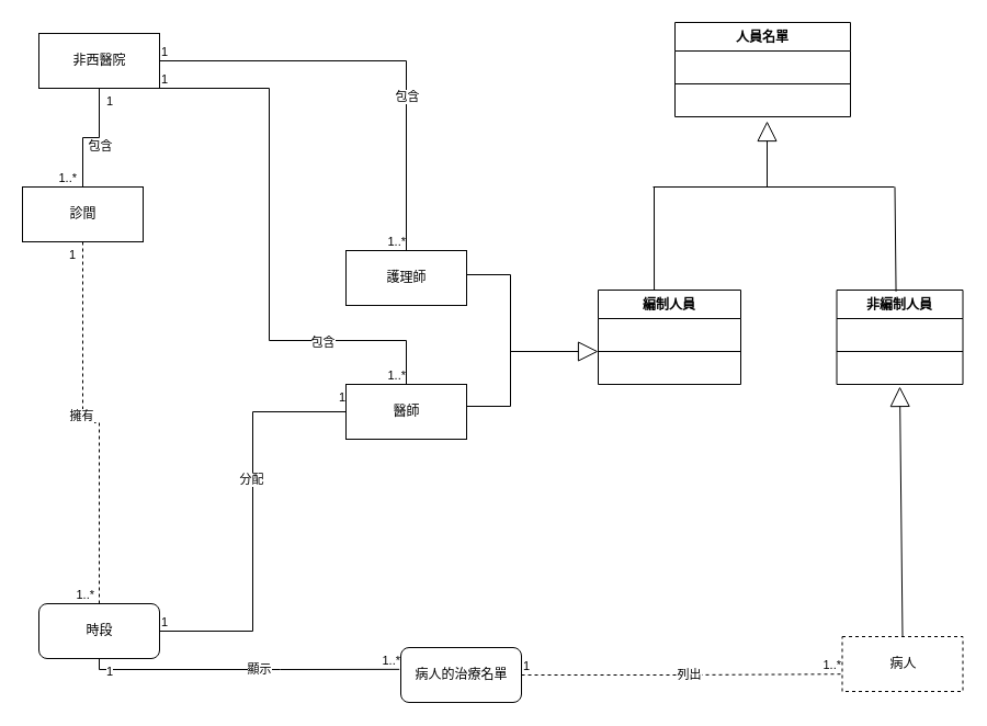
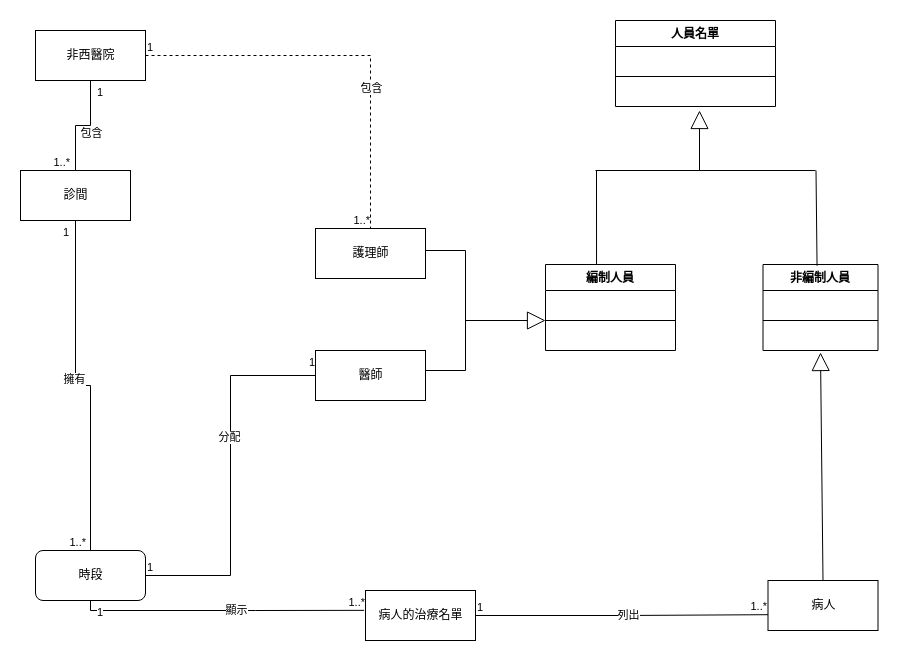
- <mxCell id="50" value="" style="endArrow=none;html=1;edgeStyle=orthogonalEdgeStyle;rounded=0;exitX=1;exitY=0.5;exitDx=0;exitDy=0;entryX=0.5;entryY=0;entryDx=0;entryDy=0;" parent="1" source="14" target="33" edge="1"><mxGeometry relative="1" as="geometry"><mxPoint x="225" y="70" as="sourcePoint" /><mxPoint x="385" y="70" as="targetPoint" /></mxGeometry></mxCell>
+ <mxCell id="50" value="" style="endArrow=none;html=1;edgeStyle=orthogonalEdgeStyle;rounded=0;exitX=1;exitY=0.5;exitDx=0;exitDy=0;entryX=0.5;entryY=0;entryDx=0;entryDy=0;dashed=1;" parent="1" source="14" target="33" edge="1"><mxGeometry relative="1" as="geometry"><mxPoint x="225" y="70" as="sourcePoint" /><mxPoint x="385" y="70" as="targetPoint" /></mxGeometry></mxCell>
- <mxCell id="54" value="" style="endArrow=none;html=1;edgeStyle=orthogonalEdgeStyle;rounded=0;exitX=1;exitY=1;exitDx=0;exitDy=0;entryX=0.5;entryY=0;entryDx=0;entryDy=0;" parent="1" source="14" target="16" edge="1"><mxGeometry relative="1" as="geometry"><mxPoint x="175" y="160" as="sourcePoint" /><mxPoint x="375" y="310" as="targetPoint" /><Array as="points"><mxPoint x="245" y="80" /><mxPoint x="245" y="310" /><mxPoint x="370" y="310" /></Array></mxGeometry></mxCell>
- <mxCell id="55" value="1" style="edgeLabel;resizable=0;html=1;align=left;verticalAlign=bottom;" parent="54" connectable="0" vertex="1"><mxGeometry x="-1" relative="1" as="geometry" /></mxCell>
- <mxCell id="56" value="1..*" style="edgeLabel;resizable=0;html=1;align=right;verticalAlign=bottom;" parent="54" connectable="0" vertex="1"><mxGeometry x="1" relative="1" as="geometry" /></mxCell>
- <mxCell id="57" value="包含" style="edgeLabel;html=1;align=center;verticalAlign=middle;resizable=0;points=[];" parent="54" vertex="1" connectable="0"><mxGeometry x="0.527" y="-1" relative="1" as="geometry"><mxPoint as="offset" /></mxGeometry></mxCell>
- <mxCell id="21" value="" style="endArrow=none;html=1;edgeStyle=orthogonalEdgeStyle;rounded=0;exitX=0.5;exitY=1;exitDx=0;exitDy=0;entryX=0.5;entryY=0;entryDx=0;entryDy=0;dashed=1;" parent="1" source="15" target="25" edge="1"><mxGeometry relative="1" as="geometry"><mxPoint x="325" y="560" as="sourcePoint" /><mxPoint x="159" y="530" as="targetPoint" /></mxGeometry></mxCell>
+ <mxCell id="21" value="" style="endArrow=none;html=1;edgeStyle=orthogonalEdgeStyle;rounded=0;exitX=0.5;exitY=1;exitDx=0;exitDy=0;entryX=0.5;entryY=0;entryDx=0;entryDy=0;" parent="1" source="15" target="25" edge="1"><mxGeometry relative="1" as="geometry"><mxPoint x="325" y="560" as="sourcePoint" /><mxPoint x="159" y="530" as="targetPoint" /></mxGeometry></mxCell>
- <mxCell id="27" value="病人" style="html=1;dashed=1;" parent="1" vertex="1"><mxGeometry x="767.5" y="580" width="110" height="50" as="geometry" /></mxCell>
+ <mxCell id="27" value="病人" style="html=1;" parent="1" vertex="1"><mxGeometry x="767.5" y="580" width="110" height="50" as="geometry" /></mxCell>
- <mxCell id="26" value="病人的治療名單" style="html=1;rounded=1;" parent="1" vertex="1"><mxGeometry x="365" y="590" width="110" height="50" as="geometry" /></mxCell>
+ <mxCell id="26" value="病人的治療名單" style="html=1;" parent="1" vertex="1"><mxGeometry x="365" y="590" width="110" height="50" as="geometry" /></mxCell>
- <mxCell id="38" value="" style="endArrow=none;html=1;edgeStyle=orthogonalEdgeStyle;rounded=0;exitX=1;exitY=0.5;exitDx=0;exitDy=0;entryX=0.001;entryY=0.684;entryDx=0;entryDy=0;entryPerimeter=0;dashed=1;" parent="1" source="26" target="27" edge="1"><mxGeometry relative="1" as="geometry"><mxPoint x="535" y="630" as="sourcePoint" /><mxPoint x="695" y="630" as="targetPoint" /></mxGeometry></mxCell>
+ <mxCell id="38" value="" style="endArrow=none;html=1;edgeStyle=orthogonalEdgeStyle;rounded=0;exitX=1;exitY=0.5;exitDx=0;exitDy=0;entryX=0.001;entryY=0.684;entryDx=0;entryDy=0;entryPerimeter=0;" parent="1" source="26" target="27" edge="1"><mxGeometry relative="1" as="geometry"><mxPoint x="535" y="630" as="sourcePoint" /><mxPoint x="695" y="630" as="targetPoint" /></mxGeometry></mxCell>
